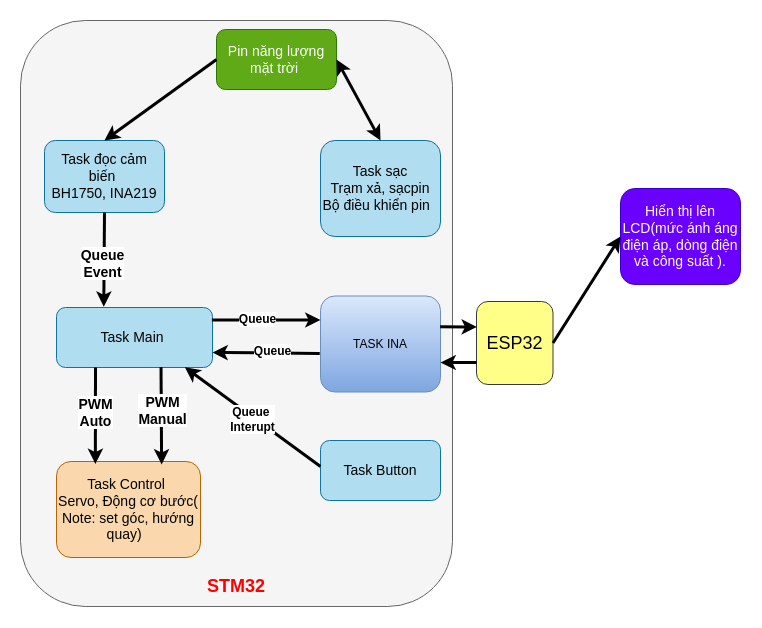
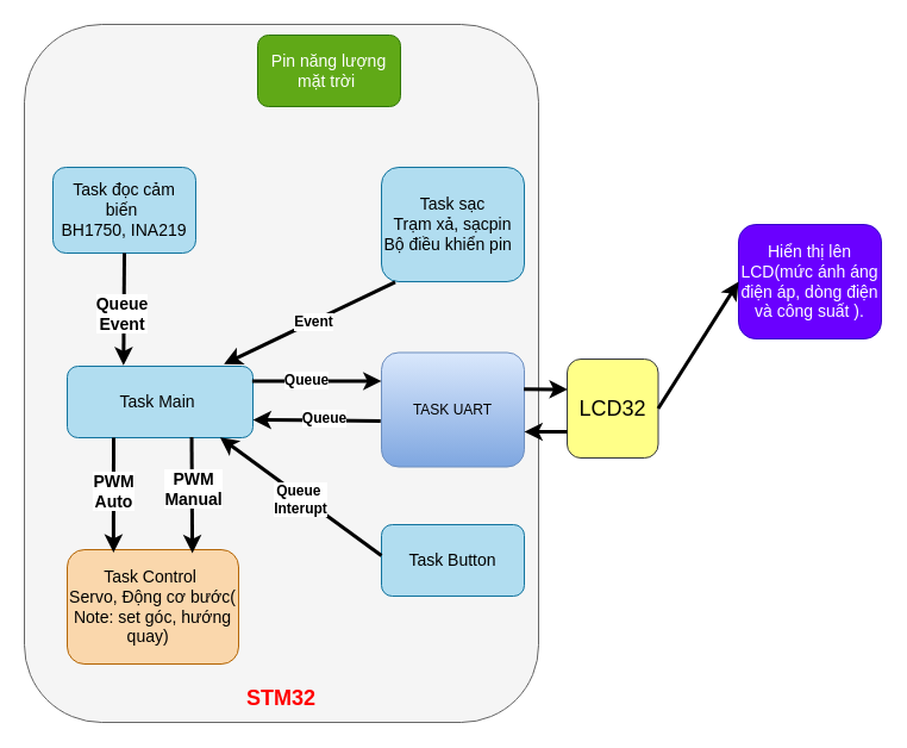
- <mxCell id="9" value="" style="endArrow=classic;html=1;rounded=0;entryX=0.5;entryY=0;entryDx=0;entryDy=0;exitX=0;exitY=0.5;exitDx=0;exitDy=0;strokeWidth=3;" parent="1" source="5" target="6" edge="1"><mxGeometry width="50" height="50" relative="1" as="geometry"><mxPoint x="116" y="116" as="sourcePoint" /><mxPoint x="166" y="66" as="targetPoint" /></mxGeometry></mxCell>
- <mxCell id="28" value="" style="endArrow=classic;startArrow=classic;html=1;rounded=0;entryX=0.5;entryY=0;entryDx=0;entryDy=0;strokeWidth=3;exitX=1;exitY=0.5;exitDx=0;exitDy=0;" parent="1" source="5" target="22" edge="1"><mxGeometry width="50" height="50" relative="1" as="geometry"><mxPoint x="248" y="72" as="sourcePoint" /><mxPoint x="298" y="22" as="targetPoint" /></mxGeometry></mxCell>
+ <mxCell id="23" value="" style="endArrow=classic;html=1;rounded=0;entryX=0.844;entryY=-0.03;entryDx=0;entryDy=0;strokeWidth=3;exitX=0.096;exitY=1.004;exitDx=0;exitDy=0;exitPerimeter=0;entryPerimeter=0;" parent="1" source="22" target="7" edge="1"><mxGeometry width="50" height="50" relative="1" as="geometry"><mxPoint x="260" y="200" as="sourcePoint" /><mxPoint x="310" y="150" as="targetPoint" /></mxGeometry></mxCell>
+ <mxCell id="24" value="&lt;span style=&quot;font-size: 12px;&quot;&gt;&lt;b&gt;Event&lt;/b&gt;&lt;/span&gt;" style="edgeLabel;html=1;align=center;verticalAlign=middle;resizable=0;points=[];" parent="23" vertex="1" connectable="0"><mxGeometry x="-0.046" relative="1" as="geometry"><mxPoint as="offset" /></mxGeometry></mxCell>
- <mxCell id="2" value="&lt;font style=&quot;font-size: 18px;&quot;&gt;ESP32&lt;/font&gt;" style="rounded=1;whiteSpace=wrap;html=1;fillColor=#ffff88;strokeColor=#36393d;" parent="1" vertex="1"><mxGeometry x="476" y="301" width="76.5" height="83" as="geometry" /></mxCell>
+ <mxCell id="2" value="&lt;font style=&quot;font-size: 18px;&quot;&gt;LCD32&lt;/font&gt;" style="rounded=1;whiteSpace=wrap;html=1;fillColor=#ffff88;strokeColor=#36393d;" parent="1" vertex="1"><mxGeometry x="476" y="301" width="76.5" height="83" as="geometry" /></mxCell>
- <mxCell id="15" value="TASK INA" style="rounded=1;whiteSpace=wrap;html=1;fillColor=#dae8fc;strokeColor=#6c8ebf;gradientColor=#7ea6e0;" parent="1" vertex="1"><mxGeometry x="320" y="295.5" width="120" height="96" as="geometry" /></mxCell>
+ <mxCell id="15" value="TASK UART" style="rounded=1;whiteSpace=wrap;html=1;fillColor=#dae8fc;strokeColor=#6c8ebf;gradientColor=#7ea6e0;" parent="1" vertex="1"><mxGeometry x="320" y="295.5" width="120" height="96" as="geometry" /></mxCell>
